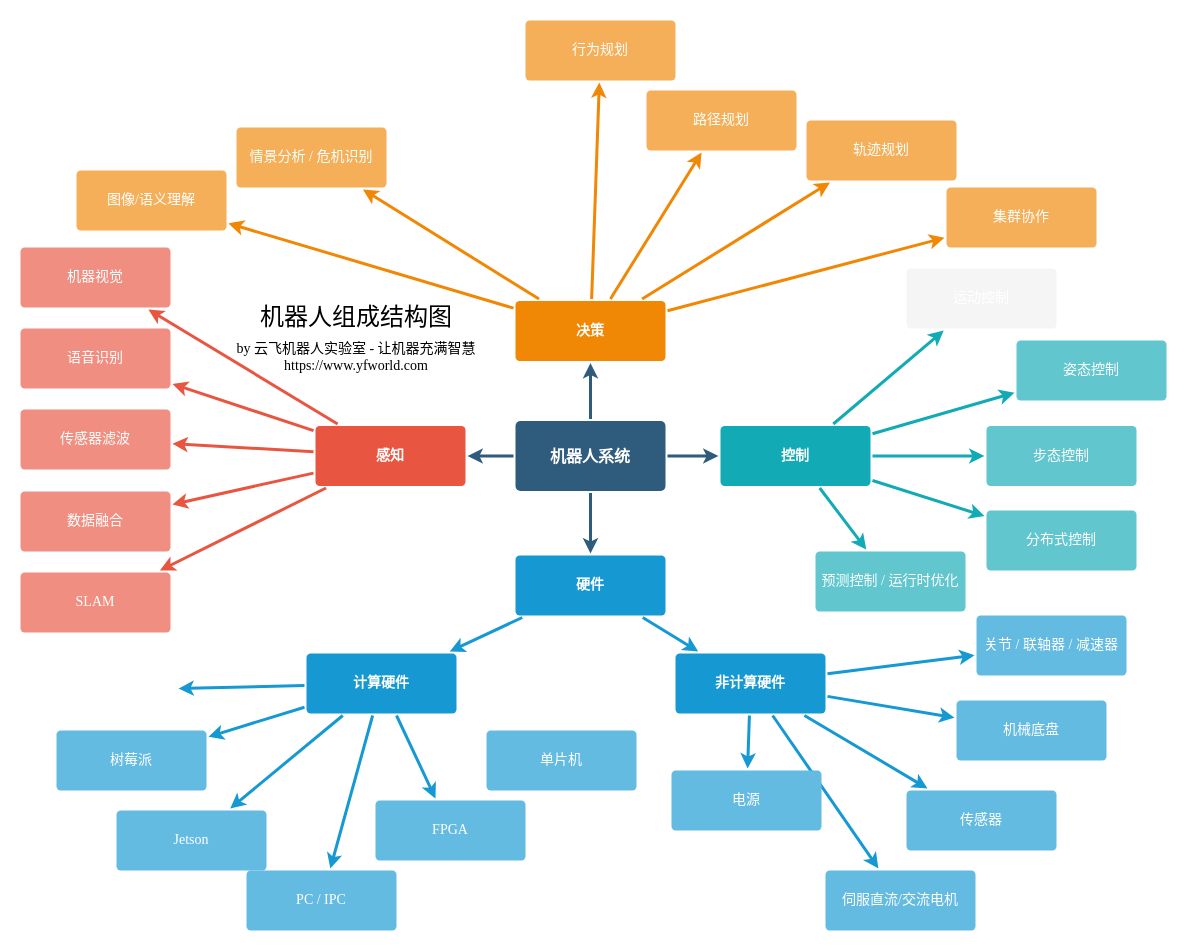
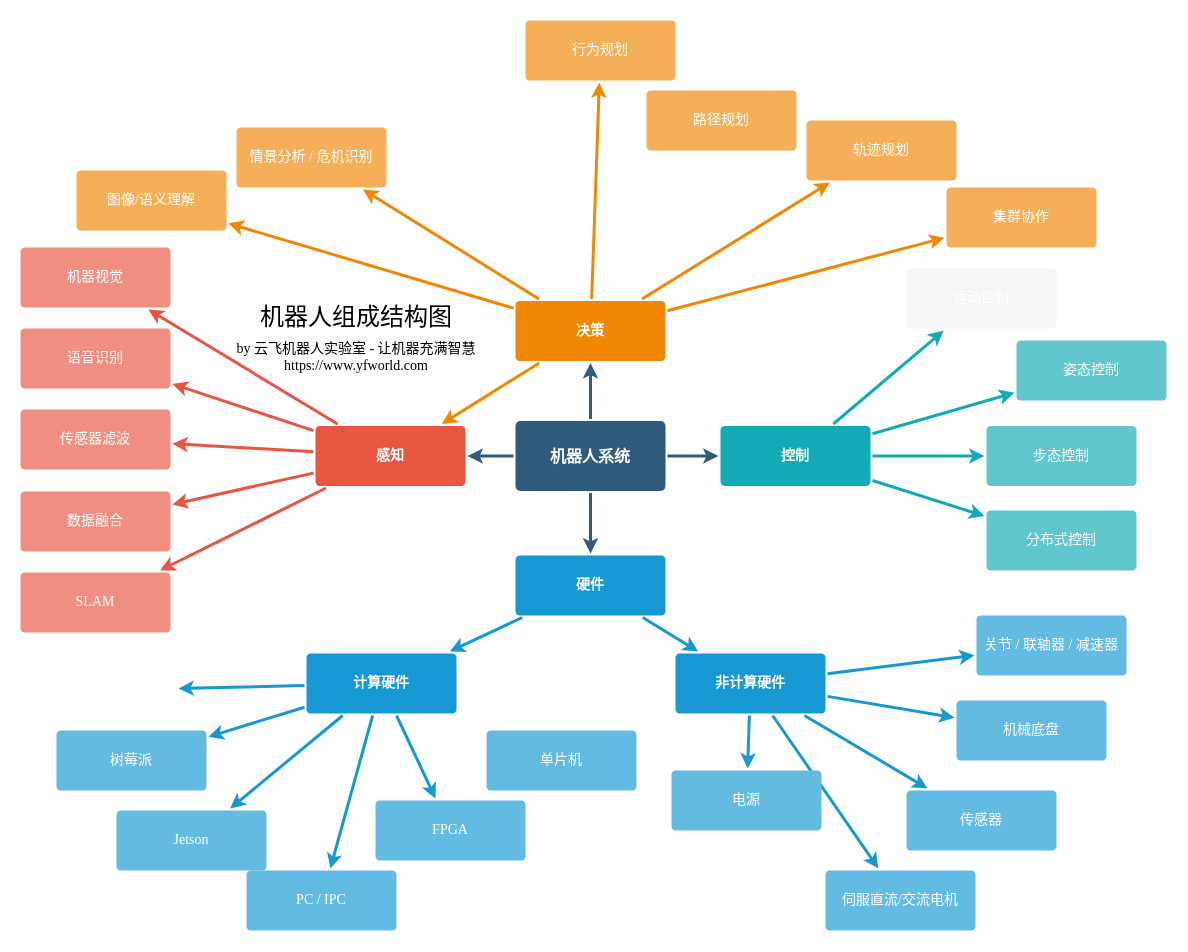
- <mxCell id="51" value="" style="edgeStyle=none;rounded=0;jumpStyle=none;html=1;shadow=0;labelBackgroundColor=none;startArrow=none;startFill=0;endArrow=classic;endFill=1;jettySize=auto;orthogonalLoop=1;strokeColor=#F08705;strokeWidth=3;fontFamily=Noto Serif CJK;fontSize=14;fontColor=#FFFFFF;spacing=5;fontSource=https%3A%2F%2Ffonts.googleapis.com%2Fcss%3Ffamily%3DNoto%2BSerif%2BCJK;" parent="1" source="21" target="50" edge="1"><mxGeometry relative="1" as="geometry"><mxPoint x="576.984" y="308.5" as="sourcePoint" /><mxPoint x="468.016" y="157" as="targetPoint" /></mxGeometry></mxCell>
+ <mxCell id="51" value="" style="edgeStyle=none;rounded=0;jumpStyle=none;html=1;shadow=0;labelBackgroundColor=none;startArrow=none;startFill=0;endArrow=classic;endFill=1;jettySize=auto;orthogonalLoop=1;strokeColor=#F08705;strokeWidth=3;fontFamily=Noto Serif CJK;fontSize=14;fontColor=#FFFFFF;spacing=5;fontSource=https%3A%2F%2Ffonts.googleapis.com%2Fcss%3Ffamily%3DNoto%2BSerif%2BCJK;" parent="1" source="21" target="10" edge="1"><mxGeometry relative="1" as="geometry"><mxPoint x="576.984" y="308.5" as="sourcePoint" /><mxPoint x="468.016" y="157" as="targetPoint" /></mxGeometry></mxCell>
- <mxCell id="67" value="" style="edgeStyle=none;rounded=1;jumpStyle=none;html=1;shadow=0;labelBackgroundColor=none;startArrow=none;startFill=0;jettySize=auto;orthogonalLoop=1;strokeColor=#12AAB5;strokeWidth=3;fontFamily=Noto Serif CJK;fontSize=14;fontColor=#FFFFFF;spacing=5;fontStyle=1;fillColor=#b0e3e6;fontSource=https%3A%2F%2Ffonts.googleapis.com%2Fcss%3Ffamily%3DNoto%2BSerif%2BCJK;" edge="1" parent="1" source="26" target="66"><mxGeometry relative="1" as="geometry"><mxPoint x="882" y="481.276" as="sourcePoint" /><mxPoint x="994" y="504.224" as="targetPoint" /></mxGeometry></mxCell>
- <mxCell id="66" value="预测控制 / 运行时优化" style="rounded=1;whiteSpace=wrap;html=1;shadow=0;labelBackgroundColor=none;strokeColor=none;strokeWidth=3;fillColor=#61c6ce;fontFamily=Noto Serif CJK;fontSize=14;fontColor=#FFFFFF;align=center;spacing=5;fontStyle=0;arcSize=7;perimeterSpacing=2;fontSource=https%3A%2F%2Ffonts.googleapis.com%2Fcss%3Ffamily%3DNoto%2BSerif%2BCJK;" vertex="1" parent="1"><mxGeometry x="815" y="551" width="150" height="60" as="geometry" /></mxCell>
